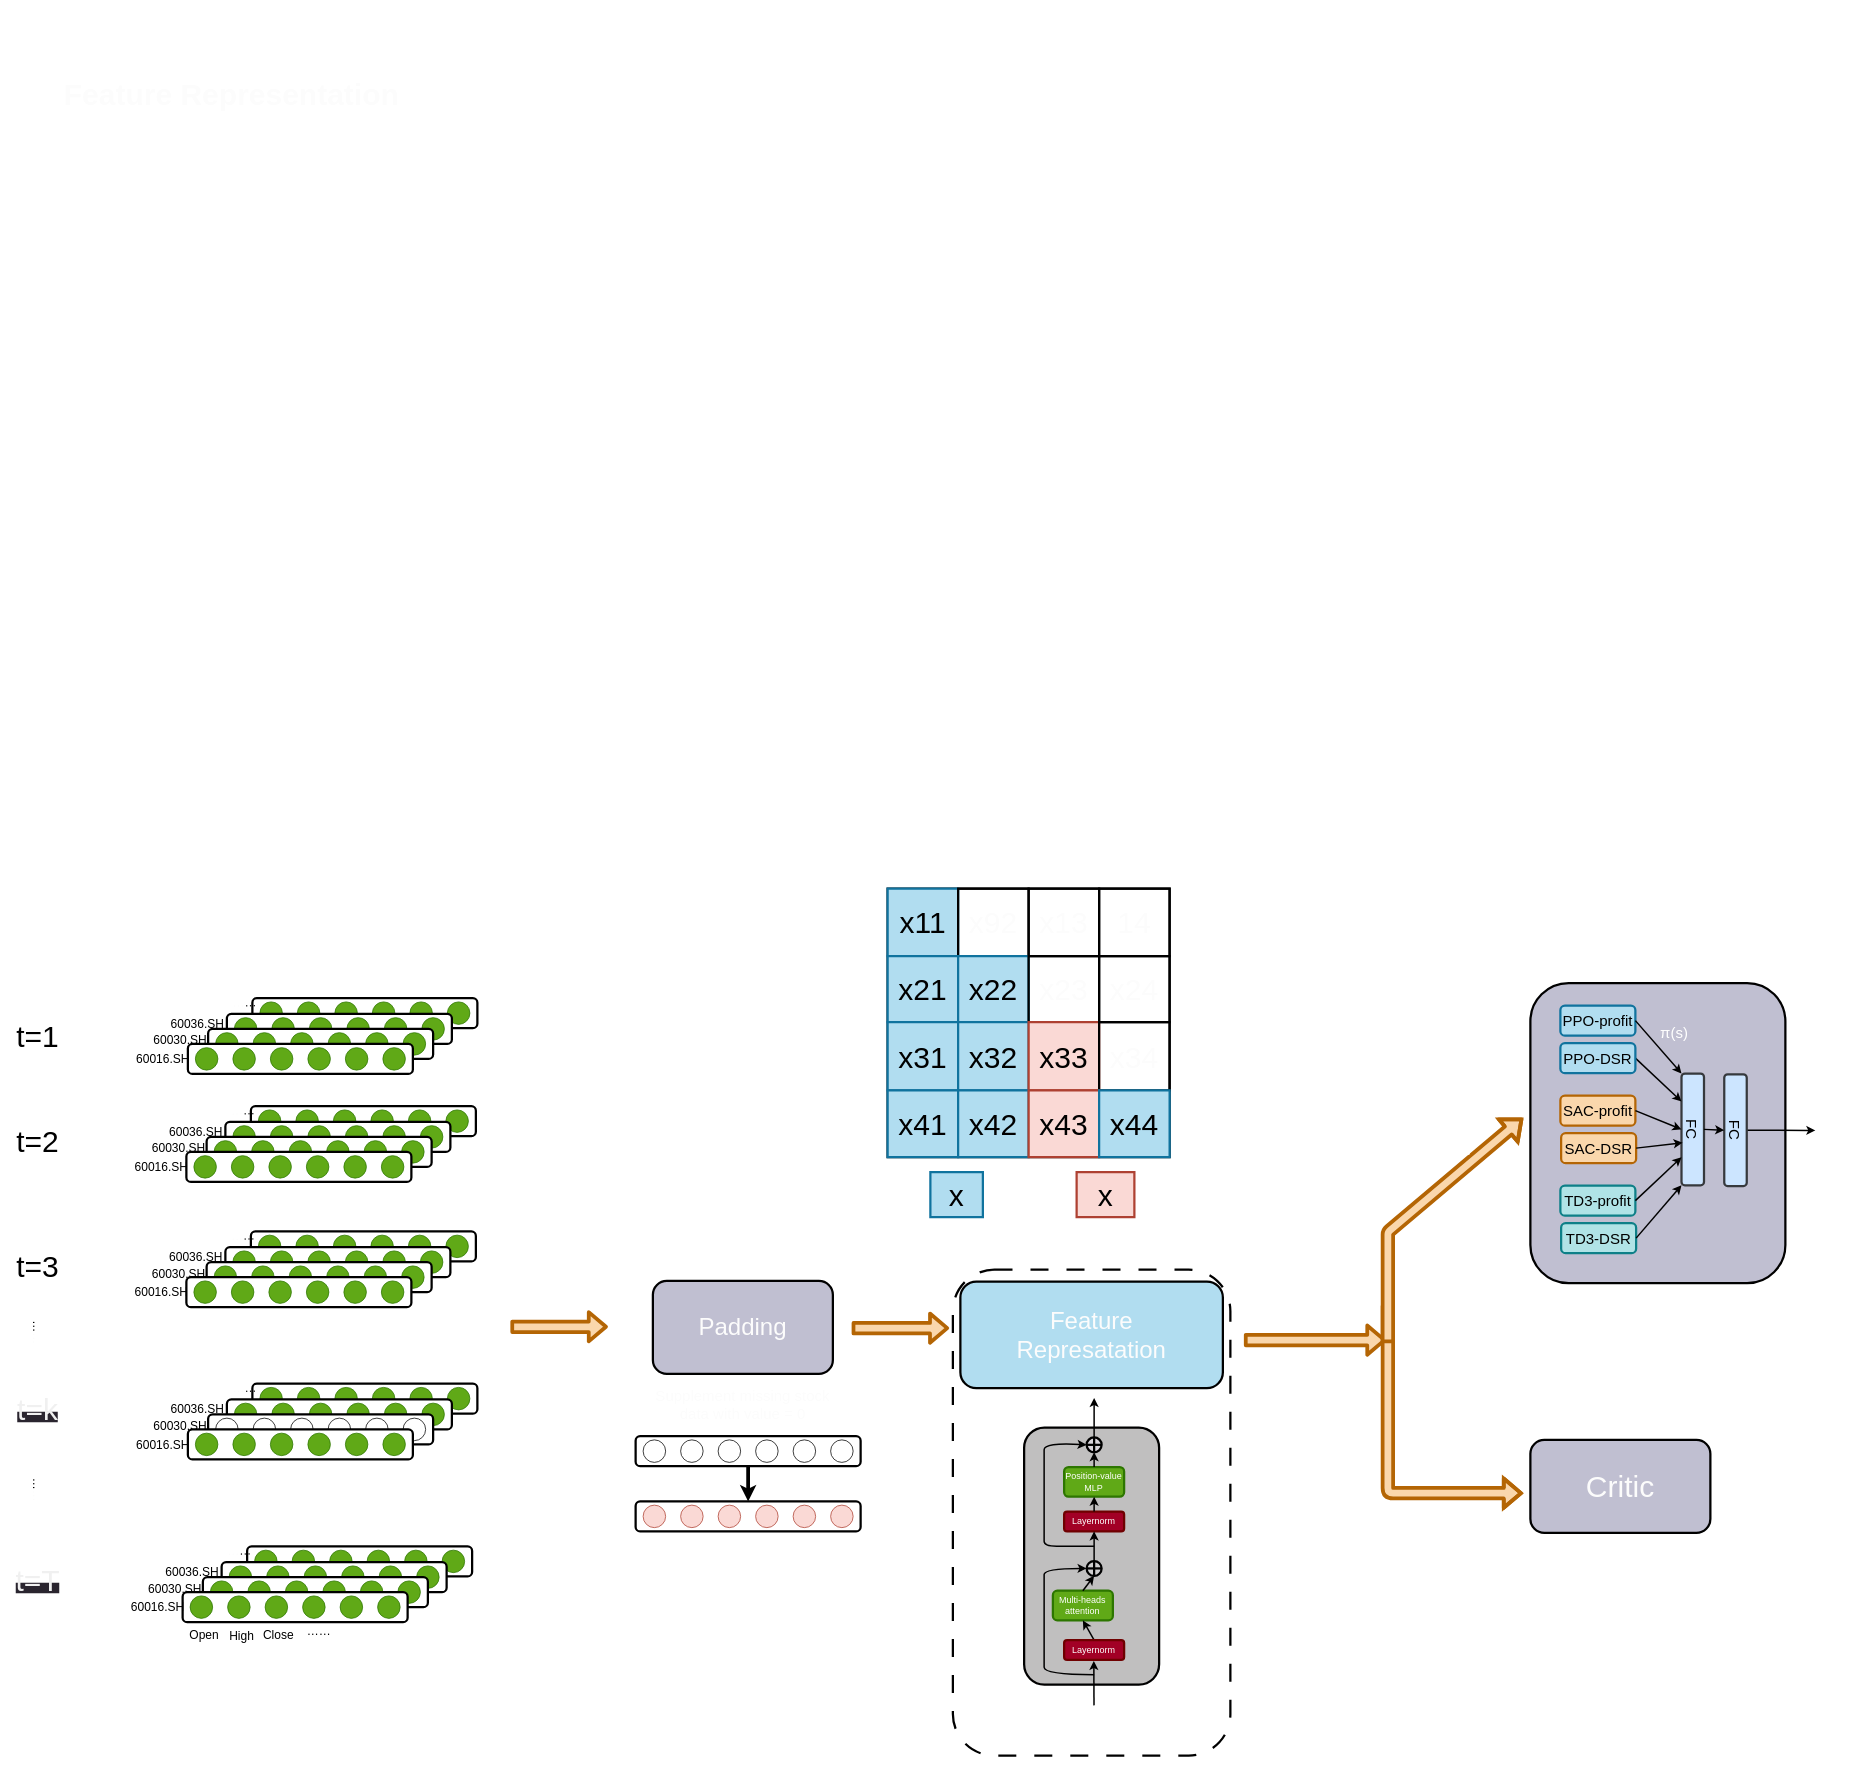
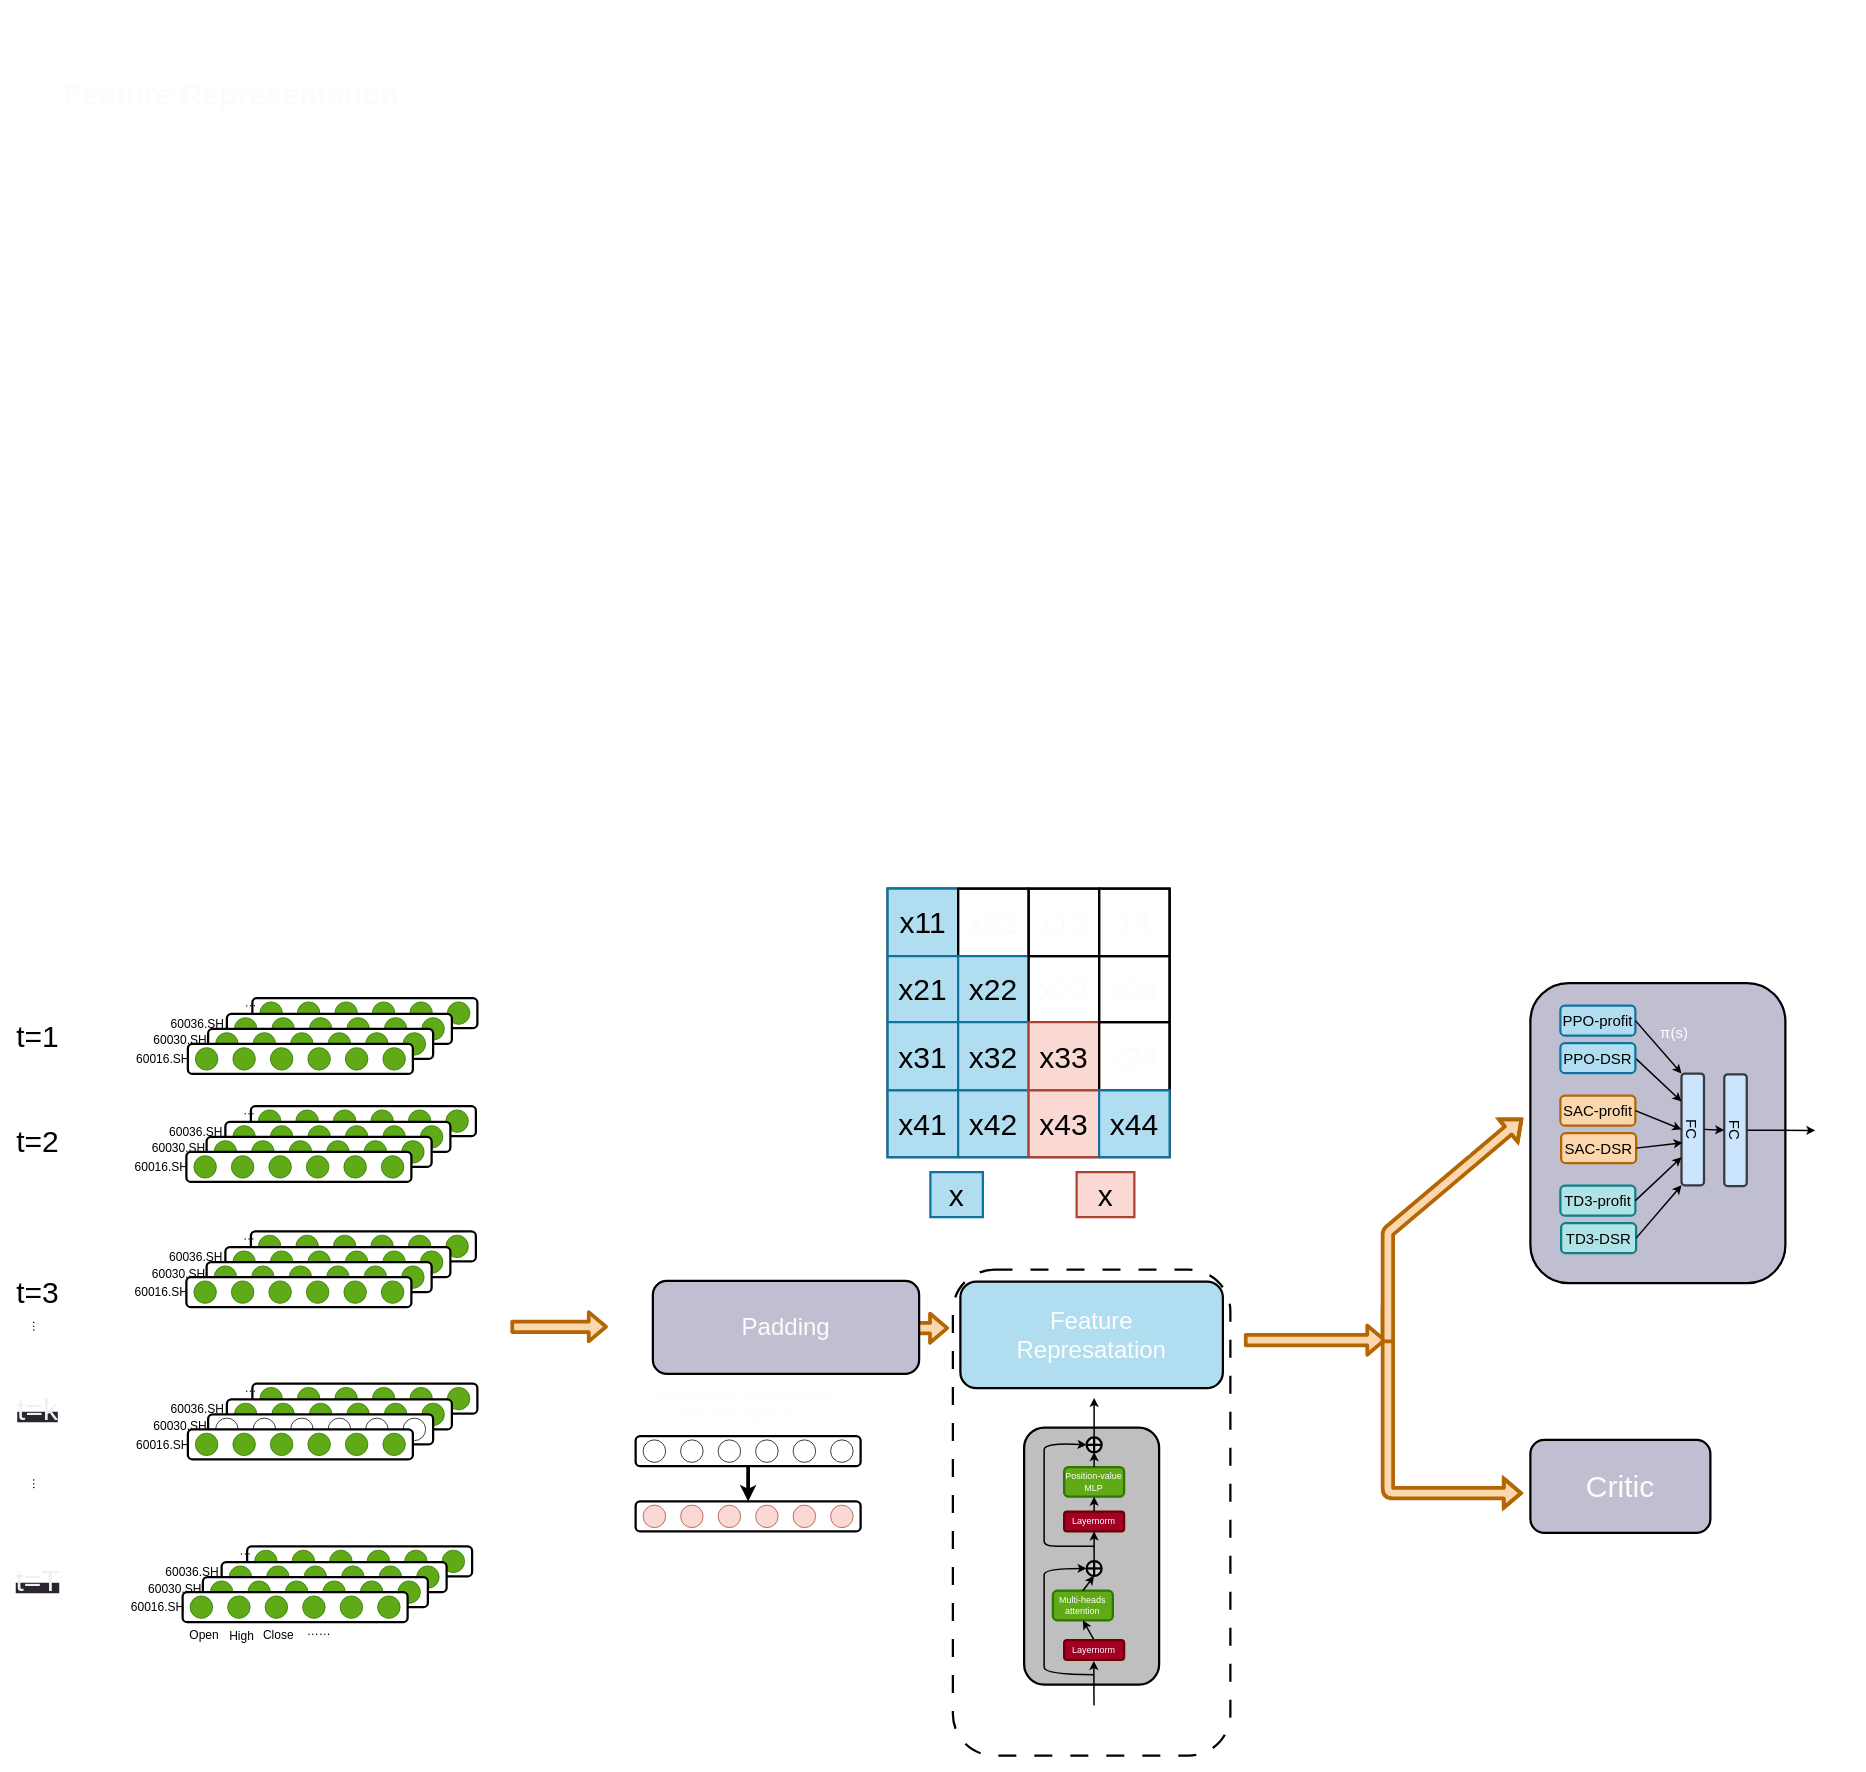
- <mxCell id="40" value="&lt;font style=&quot;&quot;&gt;&lt;font style=&quot;font-size: 40px;&quot;&gt;t=3&lt;/font&gt;&lt;br&gt;&lt;/font&gt;" style="text;html=1;strokeColor=none;fillColor=none;align=center;verticalAlign=middle;whiteSpace=wrap;rounded=0;sketch=0;strokeWidth=3;" vertex="1" parent="1"><mxGeometry x="20" y="1672" width="60" height="30" as="geometry" /></mxCell>
+ <mxCell id="40" value="&lt;font style=&quot;&quot;&gt;&lt;font style=&quot;font-size: 40px;&quot;&gt;t=3&lt;/font&gt;&lt;br&gt;&lt;/font&gt;" style="text;html=1;strokeColor=none;fillColor=none;align=center;verticalAlign=middle;whiteSpace=wrap;rounded=0;sketch=0;strokeWidth=3;" vertex="1" parent="1"><mxGeometry x="20" y="1707" width="60" height="30" as="geometry" /></mxCell>
- <mxCell id="197" value="&lt;font style=&quot;font-size: 32px;&quot;&gt;Padding&lt;/font&gt;" style="rounded=1;whiteSpace=wrap;html=1;sketch=0;strokeWidth=3;fontSize=20;fontColor=#FCFCFC;fillColor=#C0BFD1;" vertex="1" parent="1"><mxGeometry x="870" y="1707" width="240" height="124" as="geometry" /></mxCell>
+ <mxCell id="197" value="&lt;font style=&quot;font-size: 32px;&quot;&gt;Padding&lt;/font&gt;" style="rounded=1;whiteSpace=wrap;html=1;sketch=0;strokeWidth=3;fontSize=20;fontColor=#FCFCFC;fillColor=#C0BFD1;" vertex="1" parent="1"><mxGeometry x="870" y="1707" width="355" height="124" as="geometry" /></mxCell>
